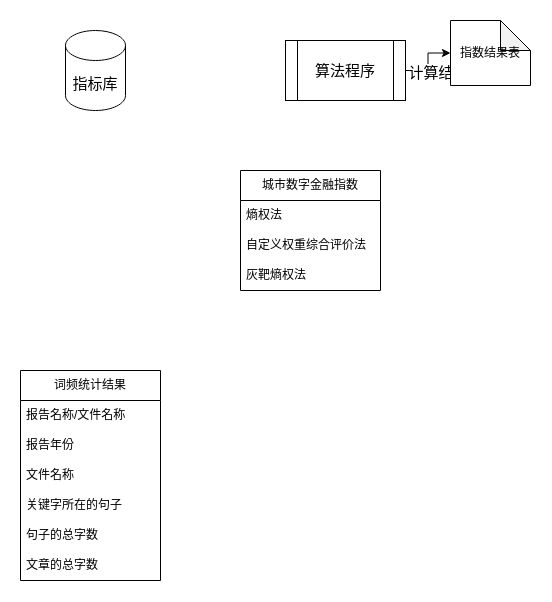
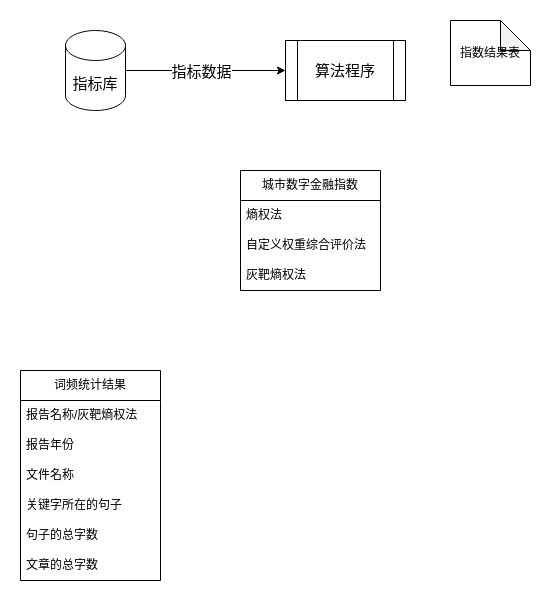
- <mxCell id="4" style="edgeStyle=orthogonalEdgeStyle;rounded=0;orthogonalLoop=1;jettySize=auto;html=1;exitX=1;exitY=0.5;exitDx=0;exitDy=0;entryX=0;entryY=0.5;entryDx=0;entryDy=0;fontSize=15;entryPerimeter=0;" parent="1" source="6" target="8" edge="1"><mxGeometry relative="1" as="geometry"><mxPoint x="440" y="70" as="targetPoint" /></mxGeometry></mxCell>
- <mxCell id="5" value="计算结果" style="edgeLabel;html=1;align=center;verticalAlign=middle;resizable=0;points=[];fontSize=15;" parent="4" vertex="1" connectable="0"><mxGeometry x="-0.22" y="3" relative="1" as="geometry"><mxPoint x="13" y="3" as="offset" /></mxGeometry></mxCell>
+ <mxCell id="2" style="edgeStyle=orthogonalEdgeStyle;rounded=0;orthogonalLoop=1;jettySize=auto;html=1;exitX=1;exitY=0.5;exitDx=0;exitDy=0;entryX=0;entryY=0.5;entryDx=0;entryDy=0;exitPerimeter=0;fontSize=15;" parent="1" source="7" target="6" edge="1"><mxGeometry relative="1" as="geometry"><mxPoint x="130" y="70" as="sourcePoint" /></mxGeometry></mxCell>
+ <mxCell id="3" value="指标数据" style="edgeLabel;html=1;align=center;verticalAlign=middle;resizable=0;points=[];fontSize=15;" parent="2" vertex="1" connectable="0"><mxGeometry x="-0.237" relative="1" as="geometry"><mxPoint x="14" as="offset" /></mxGeometry></mxCell>
- <mxCell id="10" value="报告名称/文件名称" style="text;strokeColor=none;fillColor=none;align=left;verticalAlign=middle;spacingLeft=4;spacingRight=4;overflow=hidden;points=[[0,0.5],[1,0.5]];portConstraint=eastwest;rotatable=0;whiteSpace=wrap;html=1;" parent="9" vertex="1"><mxGeometry y="30" width="140" height="30" as="geometry" /></mxCell>
+ <mxCell id="10" value="报告名称/灰靶熵权法" style="text;strokeColor=none;fillColor=none;align=left;verticalAlign=middle;spacingLeft=4;spacingRight=4;overflow=hidden;points=[[0,0.5],[1,0.5]];portConstraint=eastwest;rotatable=0;whiteSpace=wrap;html=1;" parent="9" vertex="1"><mxGeometry y="30" width="140" height="30" as="geometry" /></mxCell>
